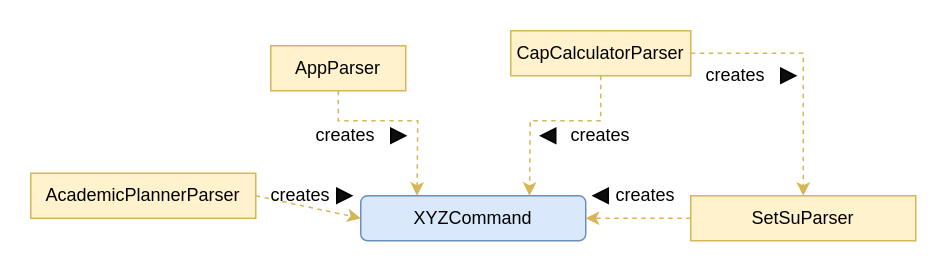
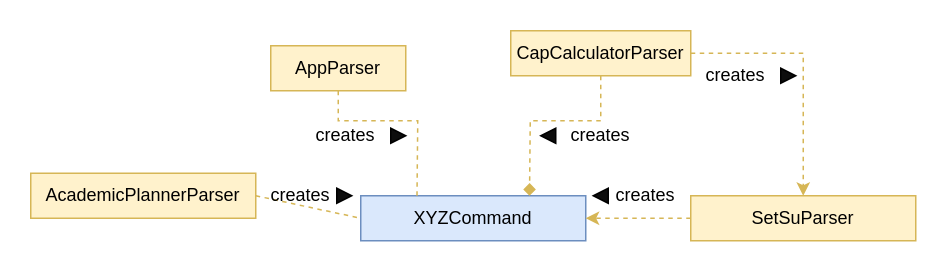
- <mxCell id="8" value="" style="endArrow=classic;html=1;dashed=1;rounded=0;fillColor=#fff2cc;strokeColor=#d6b656;exitX=0.5;exitY=1;exitDx=0;exitDy=0;entryX=0.75;entryY=0;entryDx=0;entryDy=0;" parent="1" source="4" target="7" edge="1"><mxGeometry width="50" height="50" relative="1" as="geometry"><mxPoint x="420.05" y="29.64" as="sourcePoint" /><mxPoint x="330" y="120" as="targetPoint" /><Array as="points"><mxPoint x="400" y="80" /><mxPoint x="353" y="80" /></Array></mxGeometry></mxCell>
+ <mxCell id="8" value="" style="endArrow=diamond;html=1;dashed=1;rounded=0;fillColor=#fff2cc;strokeColor=#d6b656;exitX=0.5;exitY=1;exitDx=0;exitDy=0;entryX=0.75;entryY=0;entryDx=0;entryDy=0;" parent="1" source="4" target="7" edge="1"><mxGeometry width="50" height="50" relative="1" as="geometry"><mxPoint x="420.05" y="29.64" as="sourcePoint" /><mxPoint x="330" y="120" as="targetPoint" /><Array as="points"><mxPoint x="400" y="80" /><mxPoint x="353" y="80" /></Array></mxGeometry></mxCell>
- <mxCell id="10" value="" style="endArrow=classic;html=1;dashed=1;entryX=0.25;entryY=0;entryDx=0;entryDy=0;rounded=0;fillColor=#fff2cc;strokeColor=#d6b656;exitX=0.5;exitY=1;exitDx=0;exitDy=0;" parent="1" source="2" target="7" edge="1"><mxGeometry width="50" height="50" relative="1" as="geometry"><mxPoint x="385.35" y="53.12" as="sourcePoint" /><mxPoint x="290" y="130" as="targetPoint" /><Array as="points"><mxPoint x="225" y="80" /><mxPoint x="278" y="80" /></Array></mxGeometry></mxCell>
+ <mxCell id="10" value="" style="endArrow=none;html=1;dashed=1;entryX=0.25;entryY=0;entryDx=0;entryDy=0;rounded=0;fillColor=#fff2cc;strokeColor=#d6b656;exitX=0.5;exitY=1;exitDx=0;exitDy=0;" parent="1" source="2" target="7" edge="1"><mxGeometry width="50" height="50" relative="1" as="geometry"><mxPoint x="385.35" y="53.12" as="sourcePoint" /><mxPoint x="290" y="130" as="targetPoint" /><Array as="points"><mxPoint x="225" y="80" /><mxPoint x="278" y="80" /></Array></mxGeometry></mxCell>
- <mxCell id="11" value="" style="endArrow=classic;html=1;dashed=1;entryX=0;entryY=0.5;entryDx=0;entryDy=0;rounded=0;fillColor=#fff2cc;strokeColor=#d6b656;exitX=1;exitY=0.5;exitDx=0;exitDy=0;" parent="1" source="3" target="7" edge="1"><mxGeometry width="50" height="50" relative="1" as="geometry"><mxPoint x="430.35" y="73.12" as="sourcePoint" /><mxPoint x="335" y="150" as="targetPoint" /><Array as="points" /></mxGeometry></mxCell>
+ <mxCell id="11" value="" style="endArrow=none;html=1;dashed=1;entryX=0;entryY=0.5;entryDx=0;entryDy=0;rounded=0;fillColor=#fff2cc;strokeColor=#d6b656;exitX=1;exitY=0.5;exitDx=0;exitDy=0;" parent="1" source="3" target="7" edge="1"><mxGeometry width="50" height="50" relative="1" as="geometry"><mxPoint x="430.35" y="73.12" as="sourcePoint" /><mxPoint x="335" y="150" as="targetPoint" /><Array as="points" /></mxGeometry></mxCell>
- <mxCell id="7" value="XYZCommand" style="whiteSpace=wrap;html=1;fillColor=#dae8fc;strokeColor=#6c8ebf;rounded=1;" parent="1" vertex="1"><mxGeometry x="240" y="130" width="150" height="30" as="geometry" /></mxCell>
+ <mxCell id="7" value="XYZCommand" style="rounded=0;whiteSpace=wrap;html=1;fillColor=#dae8fc;strokeColor=#6c8ebf;" parent="1" vertex="1"><mxGeometry x="240" y="130" width="150" height="30" as="geometry" /></mxCell>
